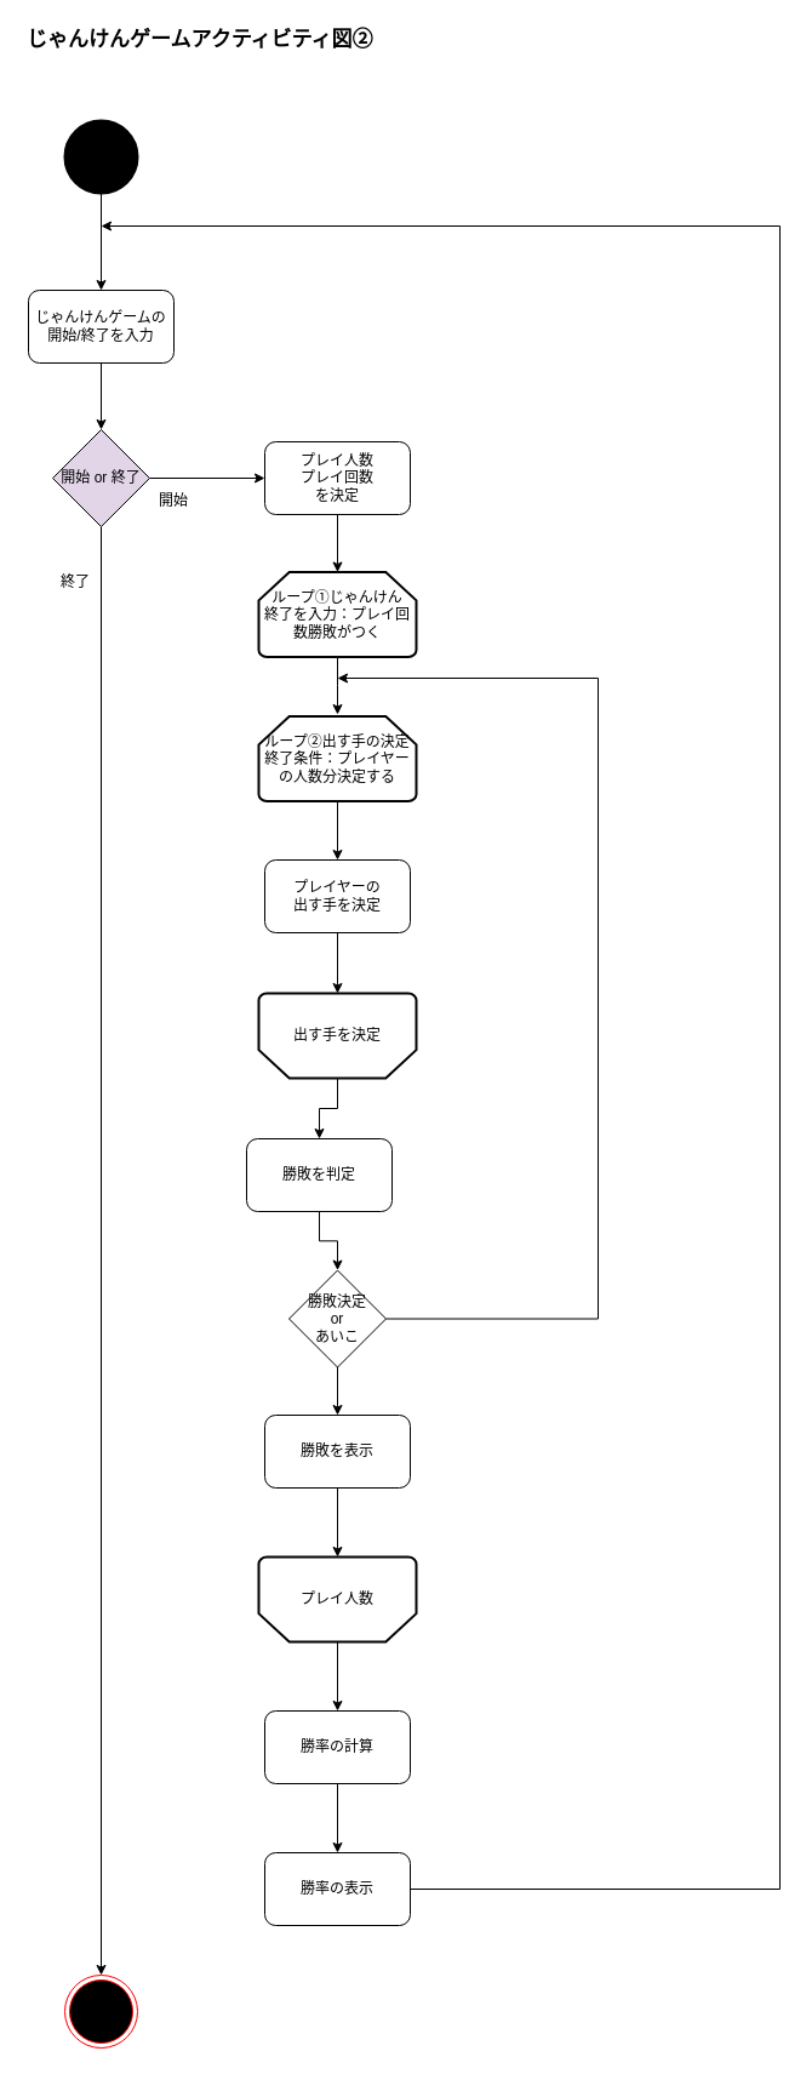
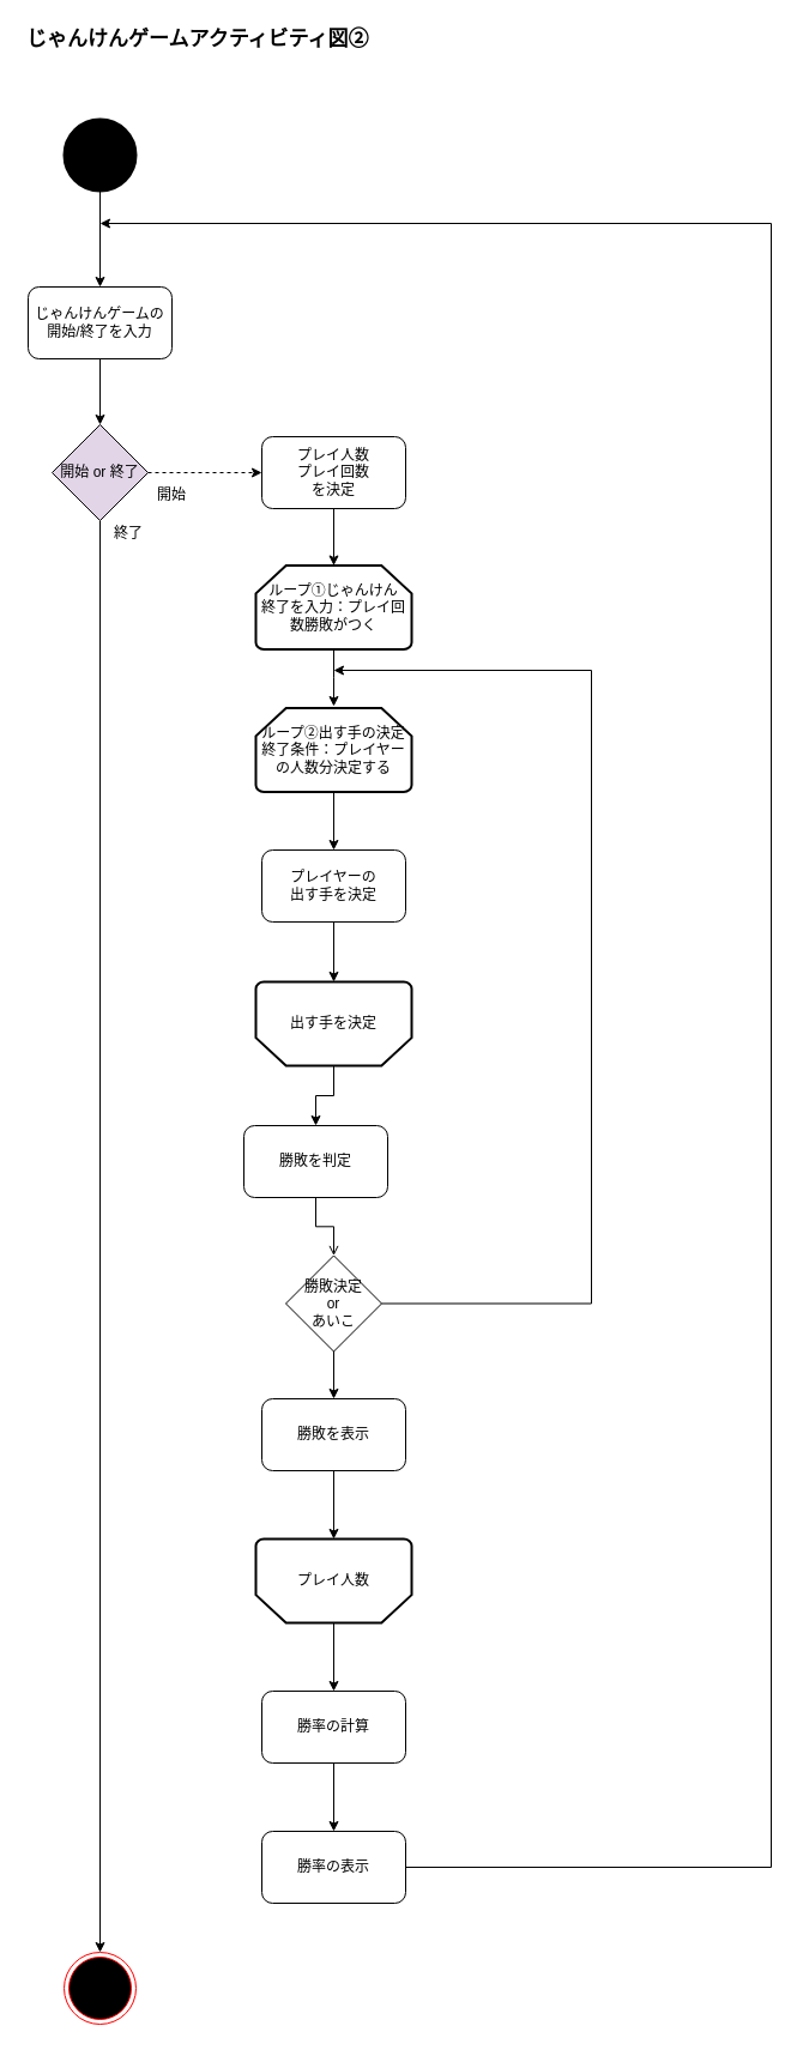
- <mxCell id="7" parent="1" edge="1" source="8" target="22" style="edgeStyle=orthogonalEdgeStyle;rounded=0;orthogonalLoop=1;jettySize=auto;html=1;entryX=0;entryY=0.5;entryDx=0;entryDy=0;"><mxGeometry as="geometry" relative="1" /></mxCell>
+ <mxCell id="7" parent="1" edge="1" source="8" target="22" style="edgeStyle=orthogonalEdgeStyle;rounded=0;orthogonalLoop=1;jettySize=auto;html=1;entryX=0;entryY=0.5;entryDx=0;entryDy=0;dashed=1;"><mxGeometry as="geometry" relative="1" /></mxCell>
- <mxCell id="25" value="終了" parent="1" style="text;html=1;resizable=0;points=[];autosize=1;align=left;verticalAlign=top;spacingTop=-4;" vertex="1"><mxGeometry x="48" y="470" as="geometry" width="40" height="20" /></mxCell>
+ <mxCell id="25" value="終了" parent="1" style="text;html=1;resizable=0;points=[];autosize=1;align=left;verticalAlign=top;spacingTop=-4;" vertex="1"><mxGeometry as="geometry" x="93" y="435" width="40" height="20" /></mxCell>
- <mxCell id="12" parent="1" edge="1" source="13" target="16" style="edgeStyle=orthogonalEdgeStyle;rounded=0;orthogonalLoop=1;jettySize=auto;html=1;entryX=0.5;entryY=0;entryDx=0;entryDy=0;"><mxGeometry as="geometry" relative="1" /></mxCell>
+ <mxCell id="12" parent="1" edge="1" source="13" target="16" style="edgeStyle=orthogonalEdgeStyle;rounded=0;orthogonalLoop=1;jettySize=auto;html=1;entryX=0.5;entryY=0;entryDx=0;entryDy=0;endArrow=open;"><mxGeometry as="geometry" relative="1" /></mxCell>
